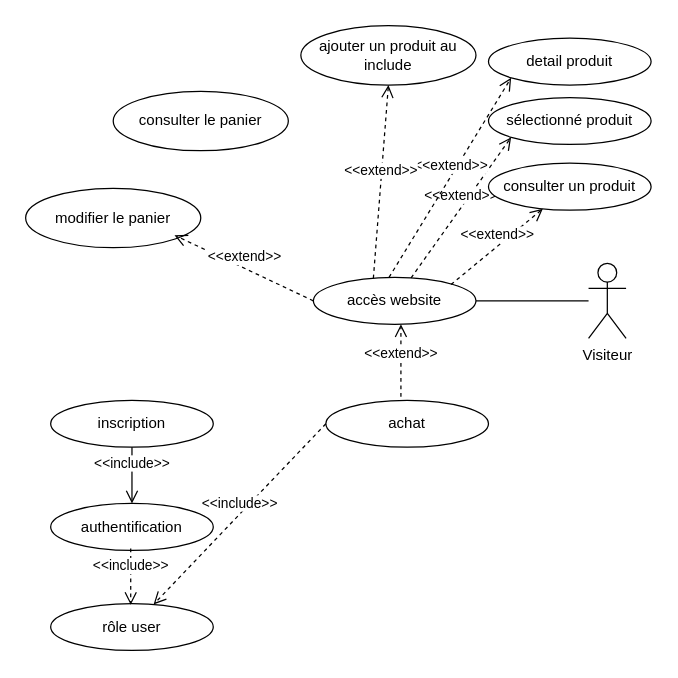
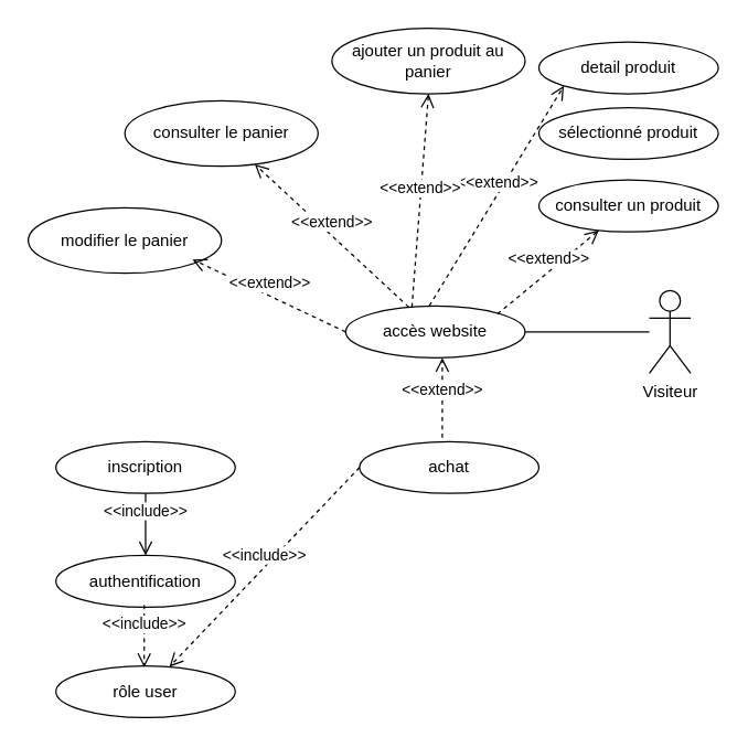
- <mxCell id="18" value="ajouter un produit au include" style="ellipse;whiteSpace=wrap;html=1;" vertex="1" parent="1"><mxGeometry x="240" y="20" width="140" height="47.5" as="geometry" /></mxCell>
+ <mxCell id="18" value="ajouter un produit au panier" style="ellipse;whiteSpace=wrap;html=1;" vertex="1" parent="1"><mxGeometry x="240" y="20" width="140" height="47.5" as="geometry" /></mxCell>
- <mxCell id="13" value="&amp;lt;&amp;lt;extend&amp;gt;&amp;gt;" style="html=1;verticalAlign=bottom;endArrow=open;dashed=1;endSize=8;curved=0;rounded=0;entryX=0;entryY=1;entryDx=0;entryDy=0;" parent="1" edge="1" target="12" source="2"><mxGeometry relative="1" as="geometry"><mxPoint x="314.5" y="214" as="sourcePoint" /><mxPoint x="314.5" y="150" as="targetPoint" /></mxGeometry></mxCell>
+ <mxCell id="13" value="&amp;lt;&amp;lt;extend&amp;gt;&amp;gt;" style="html=1;verticalAlign=bottom;endArrow=open;dashed=1;endSize=8;curved=0;rounded=0;" parent="1" edge="1" target="19" source="2"><mxGeometry relative="1" as="geometry"><mxPoint x="314.5" y="214" as="sourcePoint" /><mxPoint x="314.5" y="150" as="targetPoint" /></mxGeometry></mxCell>
